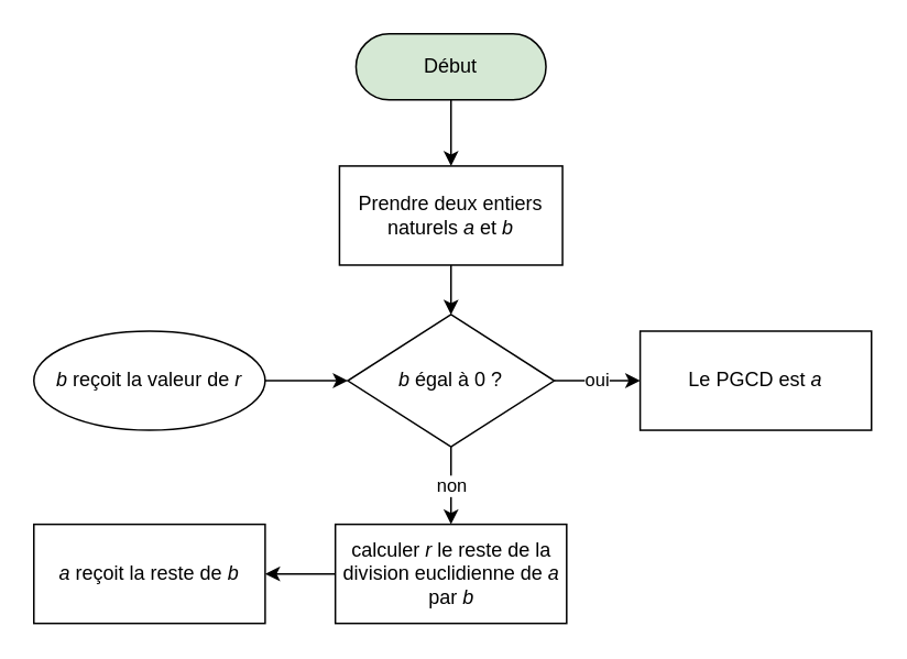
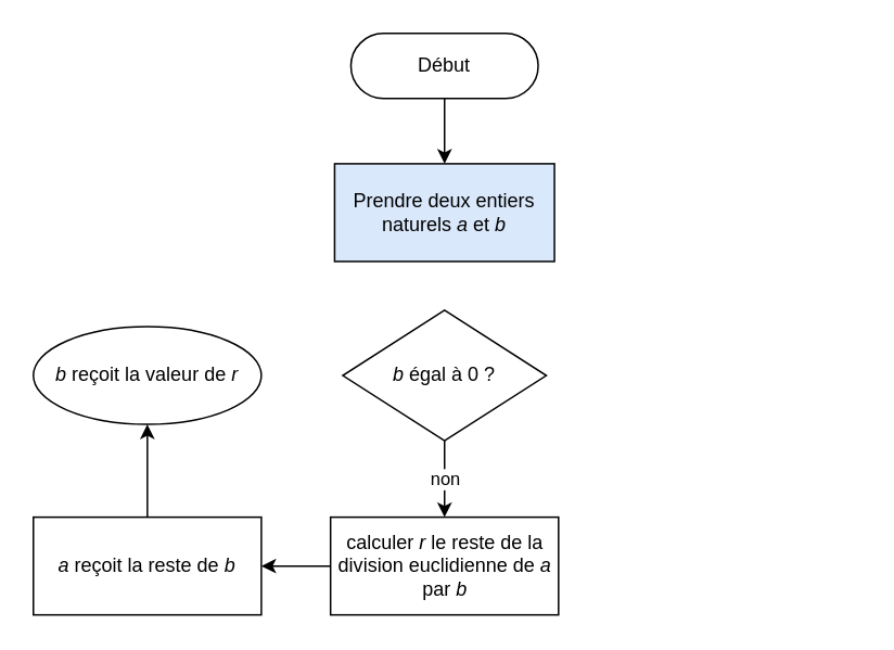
- <mxCell id="3" value="Début" style="rounded=1;whiteSpace=wrap;html=1;arcSize=50;fillColor=#d5e8d4;" parent="1" vertex="1"><mxGeometry x="215" width="115" height="40" as="geometry" y="20" /></mxCell>
+ <mxCell id="3" value="Début" style="rounded=1;whiteSpace=wrap;html=1;arcSize=50;" parent="1" vertex="1"><mxGeometry x="215" width="115" height="40" as="geometry" y="20" /></mxCell>
- <mxCell id="5" value="Prendre deux entiers naturels &lt;i&gt;a&lt;/i&gt; et &lt;i&gt;b&lt;/i&gt;" style="rounded=0;whiteSpace=wrap;html=1;" parent="1" vertex="1"><mxGeometry x="205" y="100" width="135" height="60" as="geometry" /></mxCell>
+ <mxCell id="5" value="Prendre deux entiers naturels &lt;i&gt;a&lt;/i&gt; et &lt;i&gt;b&lt;/i&gt;" style="rounded=0;whiteSpace=wrap;html=1;fillColor=#dae8fc;" parent="1" vertex="1"><mxGeometry x="205" y="100" width="135" height="60" as="geometry" /></mxCell>
- <mxCell id="4" style="edgeStyle=none;html=1;exitX=0.5;exitY=1;exitDx=0;exitDy=0;entryX=0.5;entryY=0;entryDx=0;entryDy=0;" parent="1" source="5" target="8" edge="1"><mxGeometry relative="1" as="geometry" /></mxCell>
- <mxCell id="10" style="edgeStyle=none;html=1;exitX=1;exitY=0.5;exitDx=0;exitDy=0;" parent="1" source="11" target="8" edge="1"><mxGeometry relative="1" as="geometry" /></mxCell>
- <mxCell id="6" value="oui" style="edgeStyle=none;html=1;exitX=1;exitY=0.5;exitDx=0;exitDy=0;" parent="1" source="8" target="9" edge="1"><mxGeometry relative="1" as="geometry" /></mxCell>
- <mxCell id="9" value="Le PGCD est &lt;i&gt;a&lt;/i&gt;" style="rounded=0;whiteSpace=wrap;html=1;" parent="1" vertex="1"><mxGeometry x="387" y="200" width="140" height="60" as="geometry" /></mxCell>
+ <mxCell id="12" style="edgeStyle=none;html=1;exitX=0.5;exitY=0;exitDx=0;exitDy=0;" parent="1" source="13" target="11" edge="1"><mxGeometry relative="1" as="geometry" /></mxCell>
